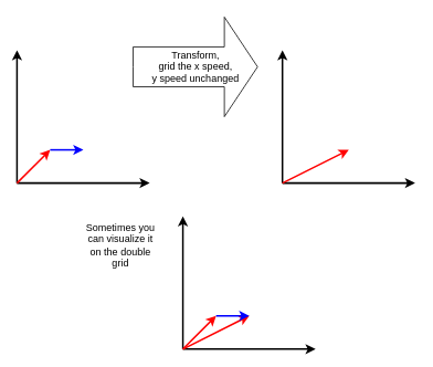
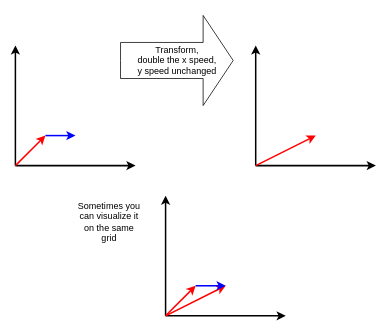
- <mxCell id="12" value="&lt;div&gt;Transform,&lt;/div&gt;&lt;div&gt;grid the x speed, &lt;br&gt;&lt;/div&gt;&lt;div&gt;y speed unchanged&lt;br&gt;&lt;/div&gt;" style="html=1;shadow=0;dashed=0;align=center;verticalAlign=middle;shape=mxgraph.arrows2.arrow;dy=0.6;dx=40;notch=0;" vertex="1" parent="1"><mxGeometry x="160" y="20" width="150" height="120" as="geometry" /></mxCell>
+ <mxCell id="12" value="&lt;div&gt;Transform,&lt;/div&gt;&lt;div&gt;double the x speed, &lt;br&gt;&lt;/div&gt;&lt;div&gt;y speed unchanged&lt;br&gt;&lt;/div&gt;" style="html=1;shadow=0;dashed=0;align=center;verticalAlign=middle;shape=mxgraph.arrows2.arrow;dy=0.6;dx=40;notch=0;" vertex="1" parent="1"><mxGeometry x="160" y="20" width="150" height="120" as="geometry" /></mxCell>
- <mxCell id="13" value="Sometimes you can visualize it on the double grid" style="text;html=1;strokeColor=none;fillColor=none;align=center;verticalAlign=middle;whiteSpace=wrap;rounded=0;" vertex="1" parent="1"><mxGeometry x="100" y="260" width="90" height="70" as="geometry" /></mxCell>
+ <mxCell id="13" value="Sometimes you can visualize it on the same grid" style="text;html=1;strokeColor=none;fillColor=none;align=center;verticalAlign=middle;whiteSpace=wrap;rounded=0;" vertex="1" parent="1"><mxGeometry x="100" y="260" width="90" height="70" as="geometry" /></mxCell>
